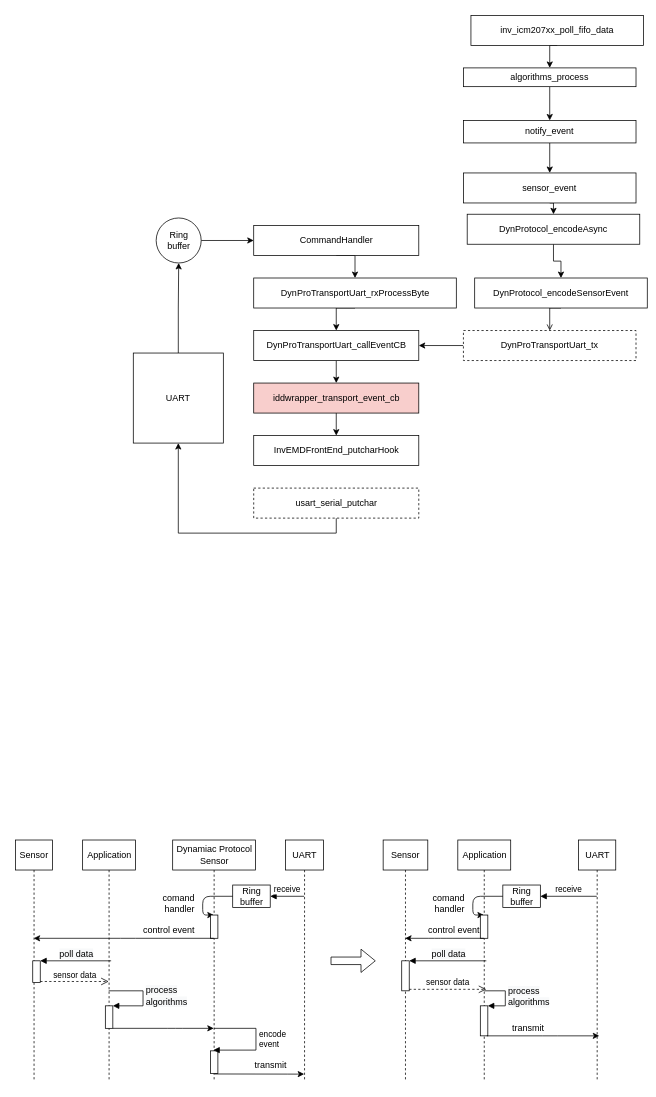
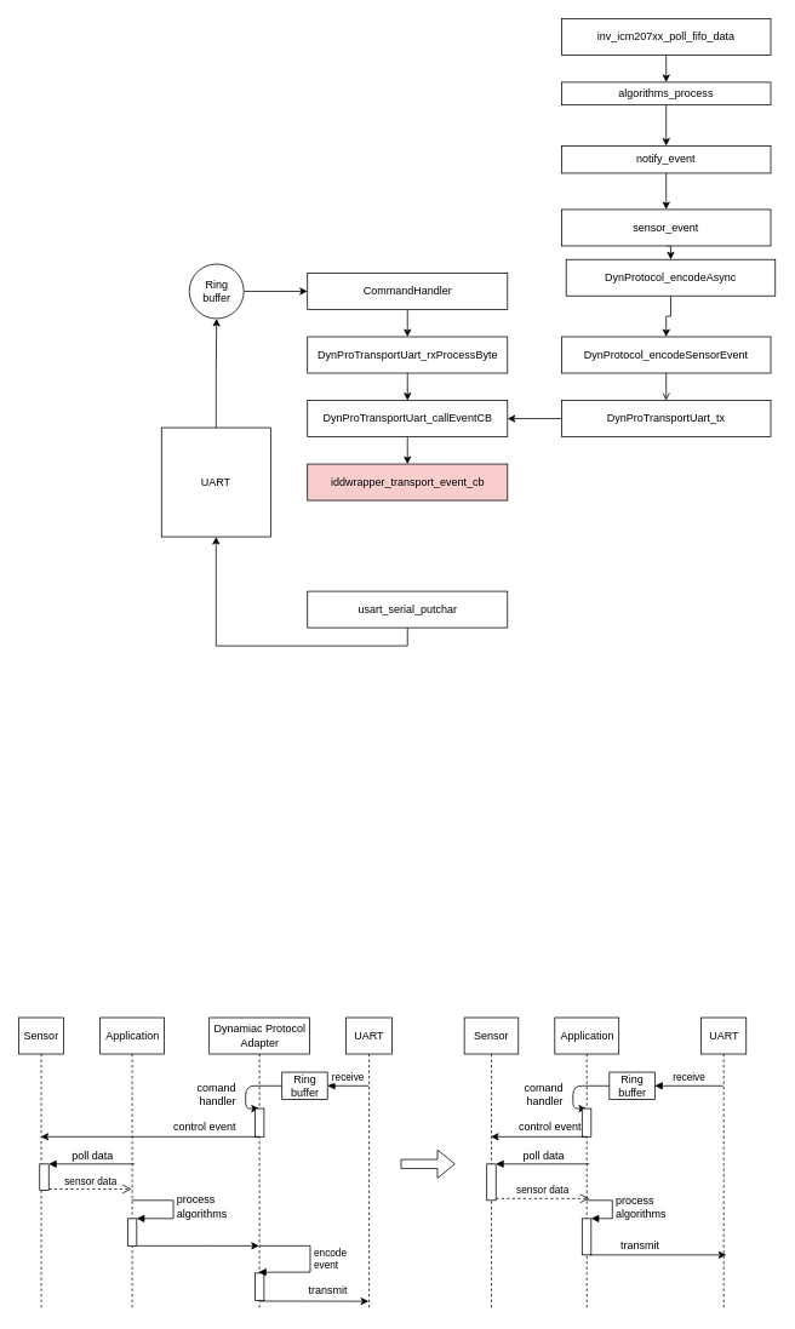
- <mxCell id="15" value="inv_icm207xx_poll_fifo_data" style="whiteSpace=wrap;html=1;" parent="1" vertex="1"><mxGeometry x="627" y="20" width="230" height="40" as="geometry" /></mxCell>
+ <mxCell id="15" value="inv_icm207xx_poll_fifo_data" style="whiteSpace=wrap;html=1;" parent="1" vertex="1"><mxGeometry x="617" y="20" width="230" height="40" as="geometry" /></mxCell>
- <mxCell id="9" value="DynProTransportUart_rxProcessByte" style="rounded=0;whiteSpace=wrap;html=1;" parent="1" vertex="1"><mxGeometry x="337.5" y="370" width="270" height="40" as="geometry" /></mxCell>
+ <mxCell id="9" value="DynProTransportUart_rxProcessByte" style="rounded=0;whiteSpace=wrap;html=1;" parent="1" vertex="1"><mxGeometry x="337.5" y="370" width="220" height="40" as="geometry" /></mxCell>
- <mxCell id="25" value="DynProtocol_encodeSensorEvent" style="whiteSpace=wrap;html=1;" parent="1" vertex="1"><mxGeometry x="632" y="370" width="230" height="40" as="geometry" /></mxCell>
+ <mxCell id="25" value="DynProtocol_encodeSensorEvent" style="whiteSpace=wrap;html=1;" parent="1" vertex="1"><mxGeometry x="617" y="370" width="230" height="40" as="geometry" /></mxCell>
- <mxCell id="27" value="DynProTransportUart_tx" style="whiteSpace=wrap;html=1;dashed=1;" parent="1" vertex="1"><mxGeometry x="617" y="440" width="230" height="40" as="geometry" /></mxCell>
+ <mxCell id="27" value="DynProTransportUart_tx" style="whiteSpace=wrap;html=1;" parent="1" vertex="1"><mxGeometry x="617" y="440" width="230" height="40" as="geometry" /></mxCell>
- <mxCell id="10" style="edgeStyle=orthogonalEdgeStyle;rounded=0;orthogonalLoop=1;jettySize=auto;html=1;exitX=0.5;exitY=1;exitDx=0;exitDy=0;entryX=0.5;entryY=0;entryDx=0;entryDy=0;" parent="1" source="11" target="28" edge="1"><mxGeometry relative="1" as="geometry" /></mxCell>
- <mxCell id="28" value="InvEMDFrontEnd_putcharHook" style="whiteSpace=wrap;html=1;" parent="1" vertex="1"><mxGeometry x="337.5" y="580" width="220" height="40" as="geometry" /></mxCell>
- <mxCell id="30" value="usart_serial_putchar" style="whiteSpace=wrap;html=1;dashed=1;" parent="1" vertex="1"><mxGeometry x="337.5" y="650" width="220" height="40" as="geometry" /></mxCell>
+ <mxCell id="30" value="usart_serial_putchar" style="whiteSpace=wrap;html=1;" parent="1" vertex="1"><mxGeometry x="337.5" y="650" width="220" height="40" as="geometry" /></mxCell>
- <mxCell id="40" value="Dynamiac Protocol Sensor" style="shape=umlLifeline;perimeter=lifelinePerimeter;whiteSpace=wrap;html=1;container=1;collapsible=0;recursiveResize=0;outlineConnect=0;" parent="1" vertex="1"><mxGeometry x="229.5" y="1119" width="110.5" height="321" as="geometry" /></mxCell>
+ <mxCell id="40" value="Dynamiac Protocol Adapter" style="shape=umlLifeline;perimeter=lifelinePerimeter;whiteSpace=wrap;html=1;container=1;collapsible=0;recursiveResize=0;outlineConnect=0;" parent="1" vertex="1"><mxGeometry x="229.5" y="1119" width="110.5" height="321" as="geometry" /></mxCell>
